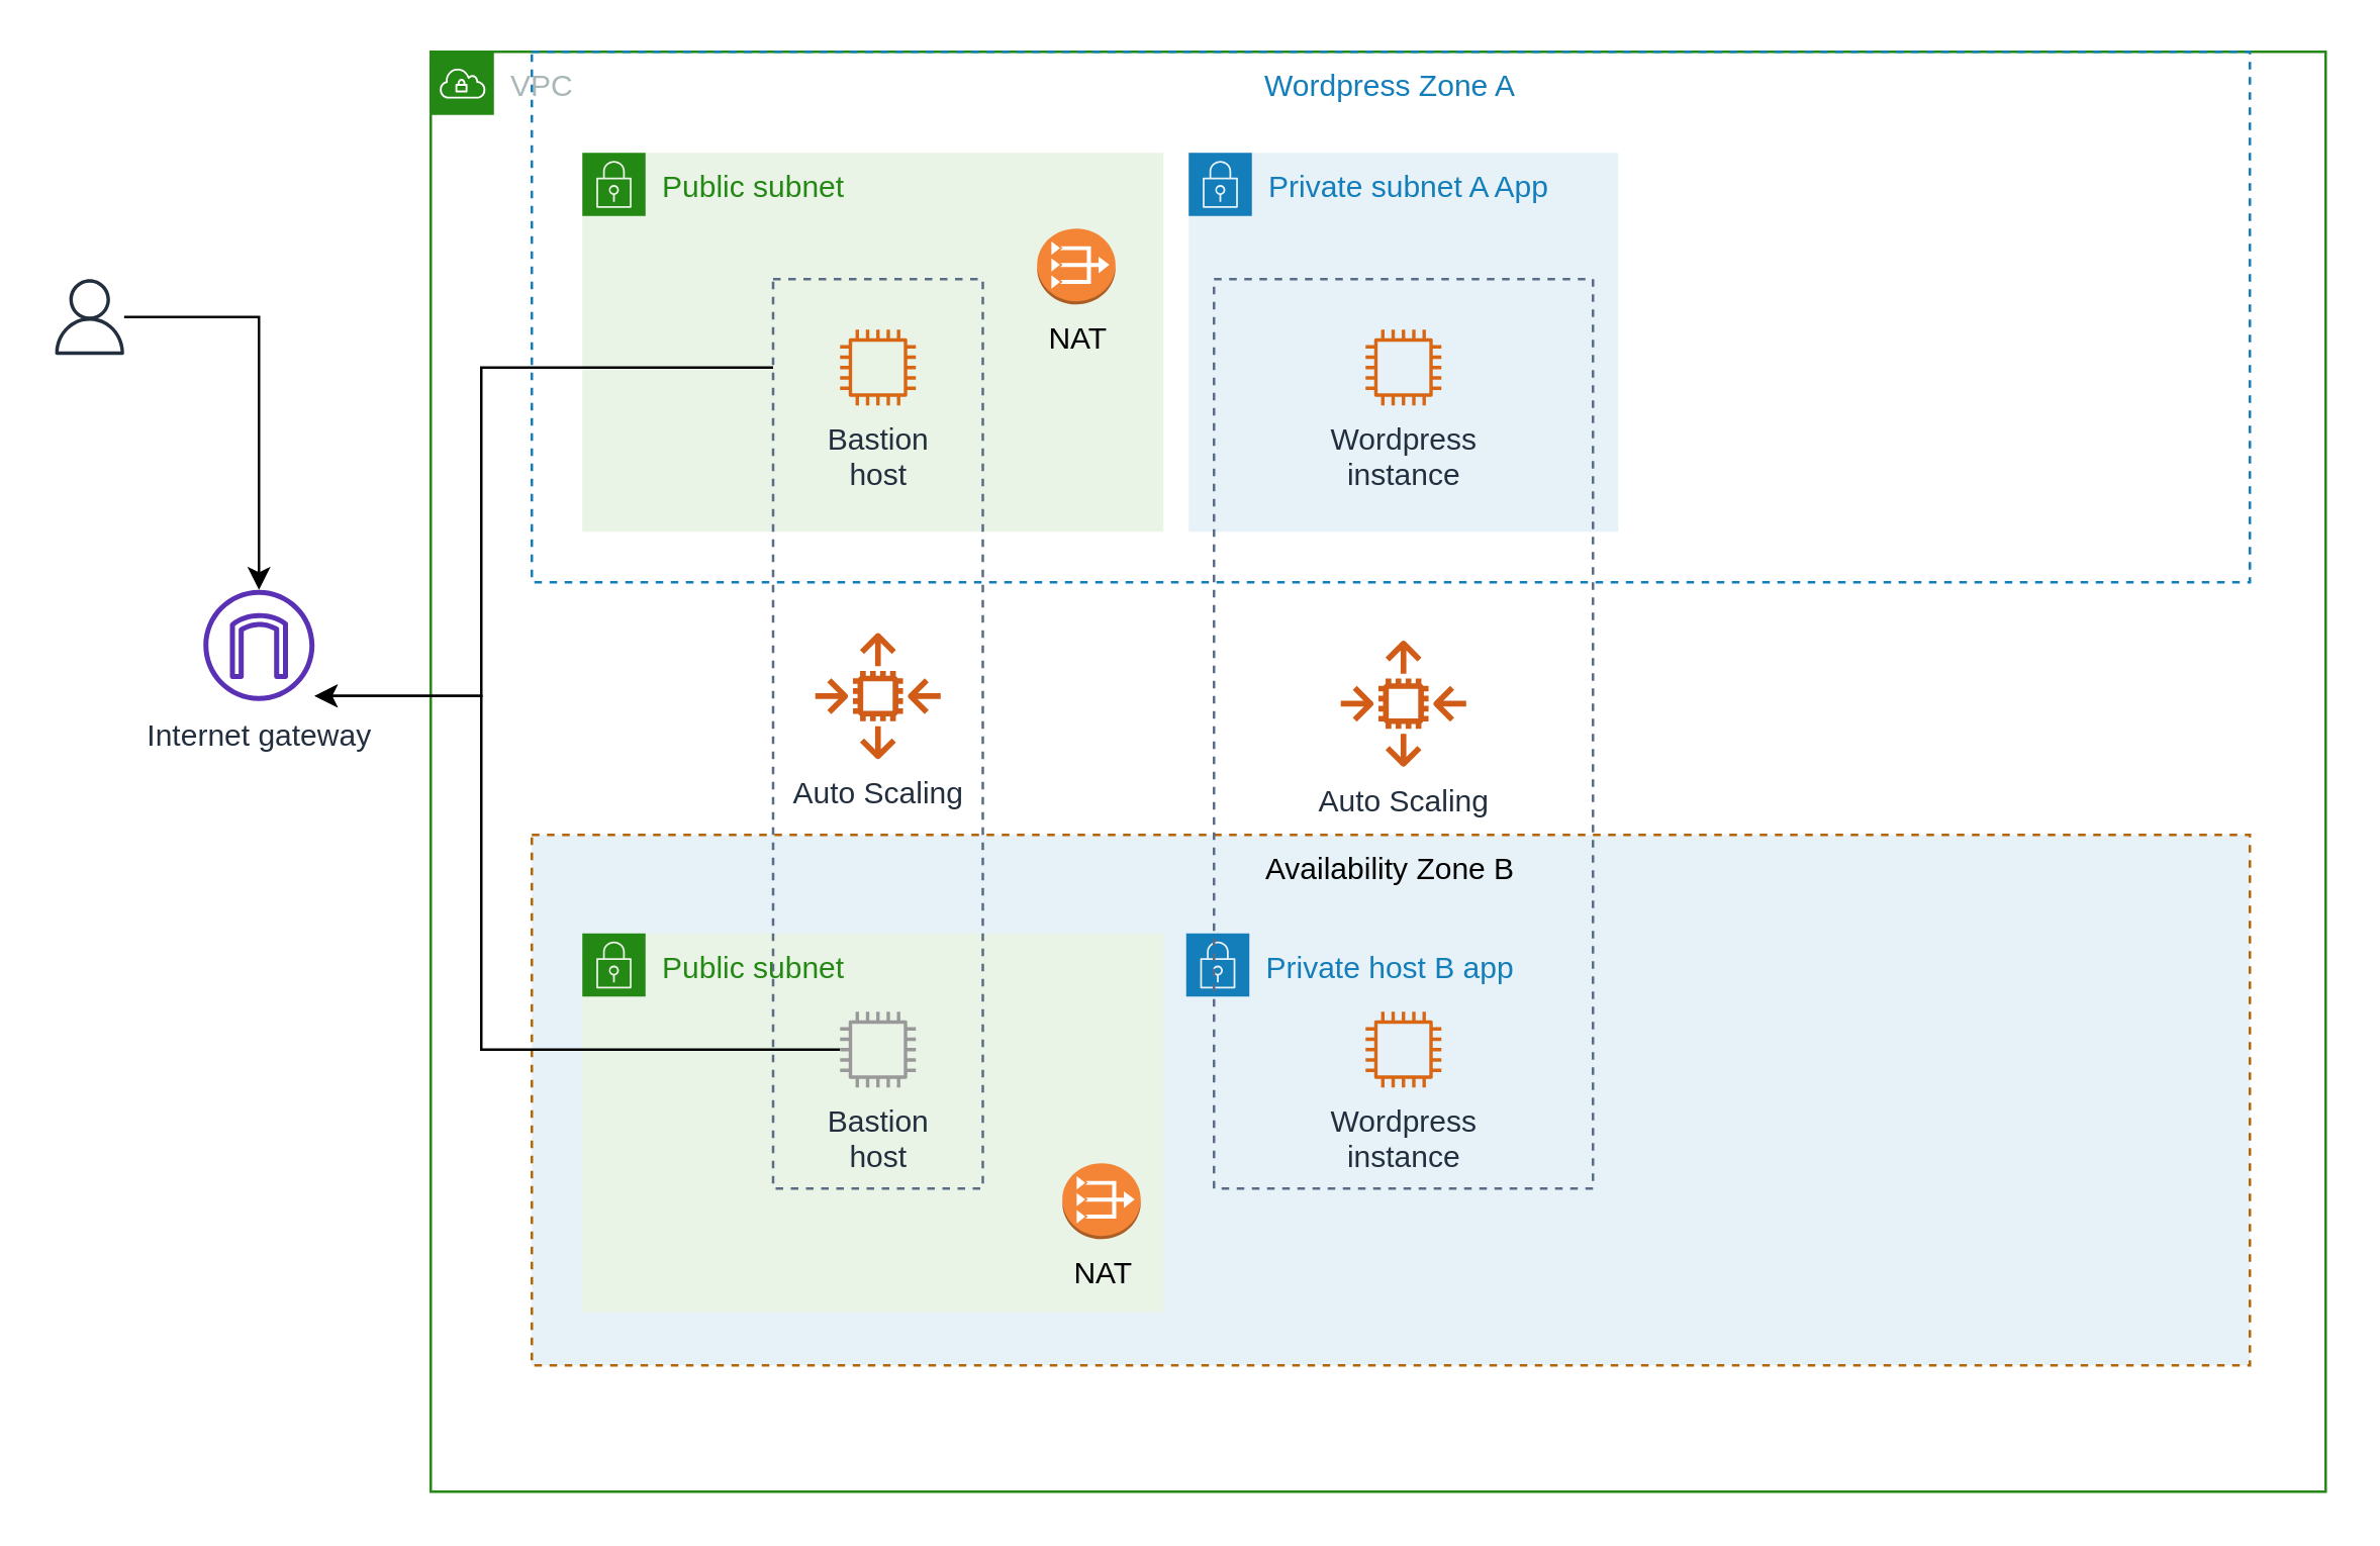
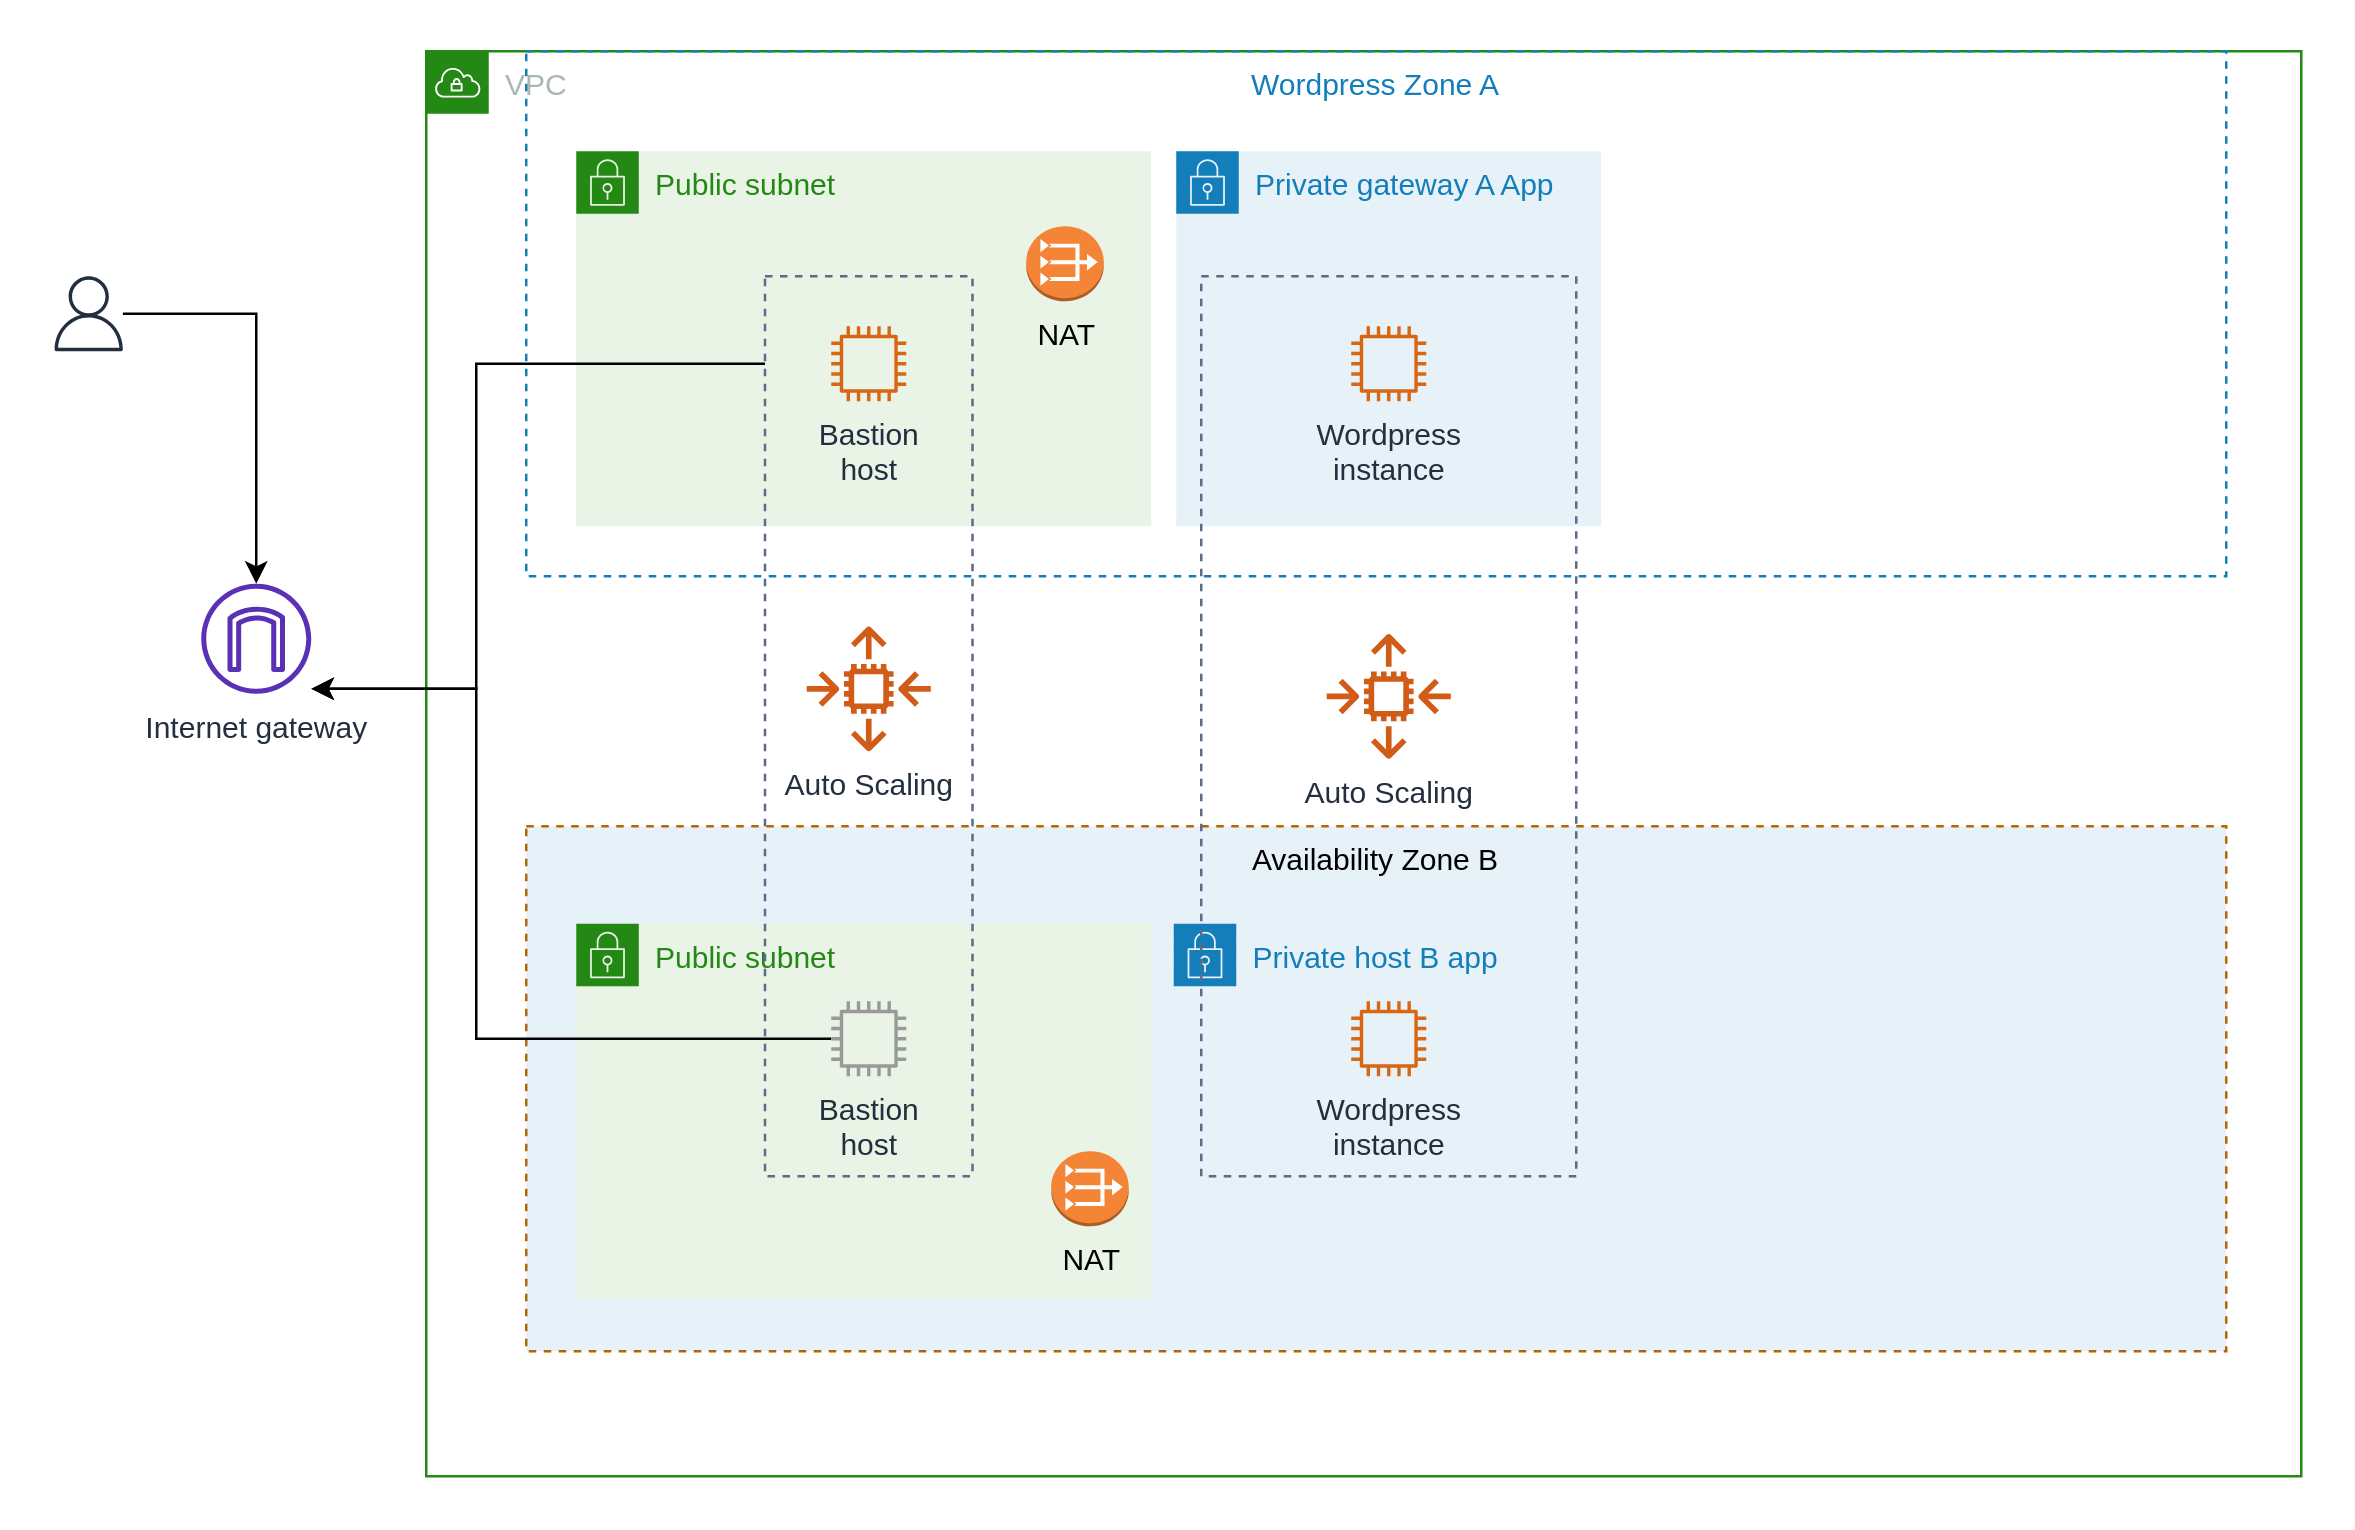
- <mxCell id="5" value="Private subnet A App" style="points=[[0,0],[0.25,0],[0.5,0],[0.75,0],[1,0],[1,0.25],[1,0.5],[1,0.75],[1,1],[0.75,1],[0.5,1],[0.25,1],[0,1],[0,0.75],[0,0.5],[0,0.25]];outlineConnect=0;gradientColor=none;html=1;whiteSpace=wrap;fontSize=12;fontStyle=0;shape=mxgraph.aws4.group;grIcon=mxgraph.aws4.group_security_group;grStroke=0;strokeColor=#147EBA;fillColor=#E6F2F8;verticalAlign=top;align=left;spacingLeft=30;fontColor=#147EBA;dashed=0;" vertex="1" parent="1"><mxGeometry x="470" y="60" width="170" height="150" as="geometry" /></mxCell>
+ <mxCell id="5" value="Private gateway A App" style="points=[[0,0],[0.25,0],[0.5,0],[0.75,0],[1,0],[1,0.25],[1,0.5],[1,0.75],[1,1],[0.75,1],[0.5,1],[0.25,1],[0,1],[0,0.75],[0,0.5],[0,0.25]];outlineConnect=0;gradientColor=none;html=1;whiteSpace=wrap;fontSize=12;fontStyle=0;shape=mxgraph.aws4.group;grIcon=mxgraph.aws4.group_security_group;grStroke=0;strokeColor=#147EBA;fillColor=#E6F2F8;verticalAlign=top;align=left;spacingLeft=30;fontColor=#147EBA;dashed=0;" vertex="1" parent="1"><mxGeometry x="470" y="60" width="170" height="150" as="geometry" /></mxCell>
